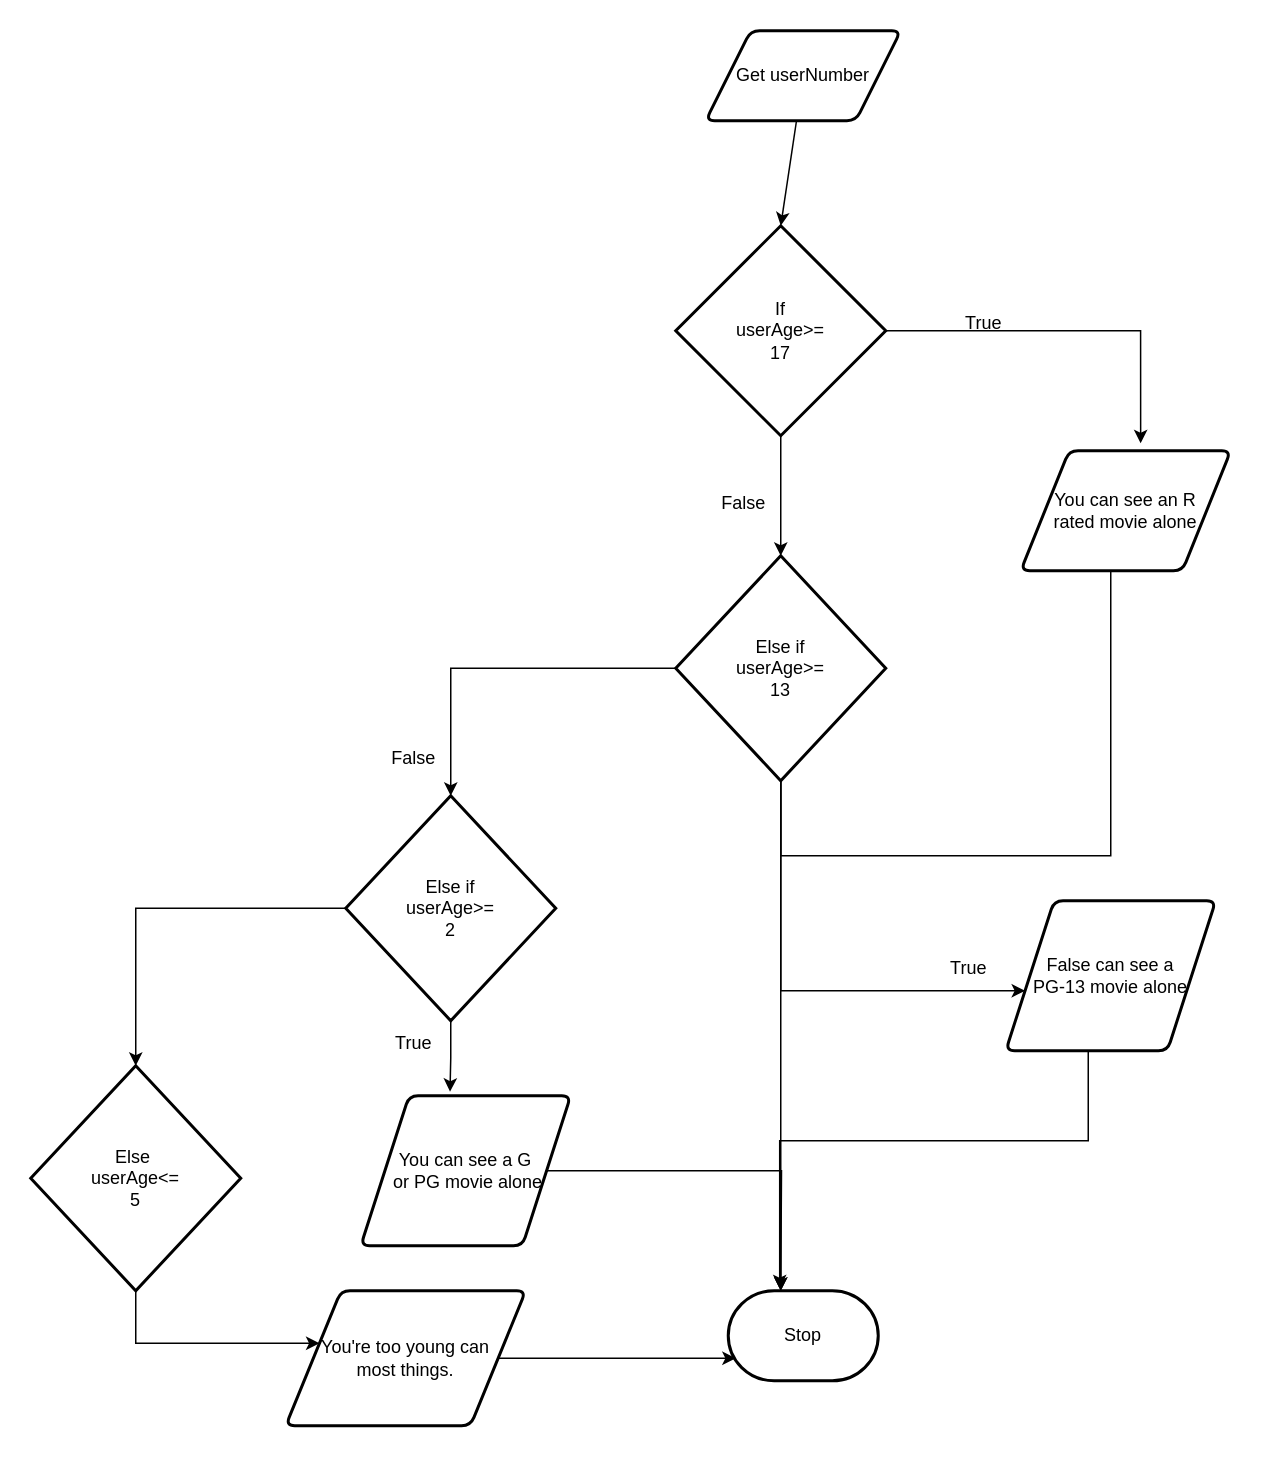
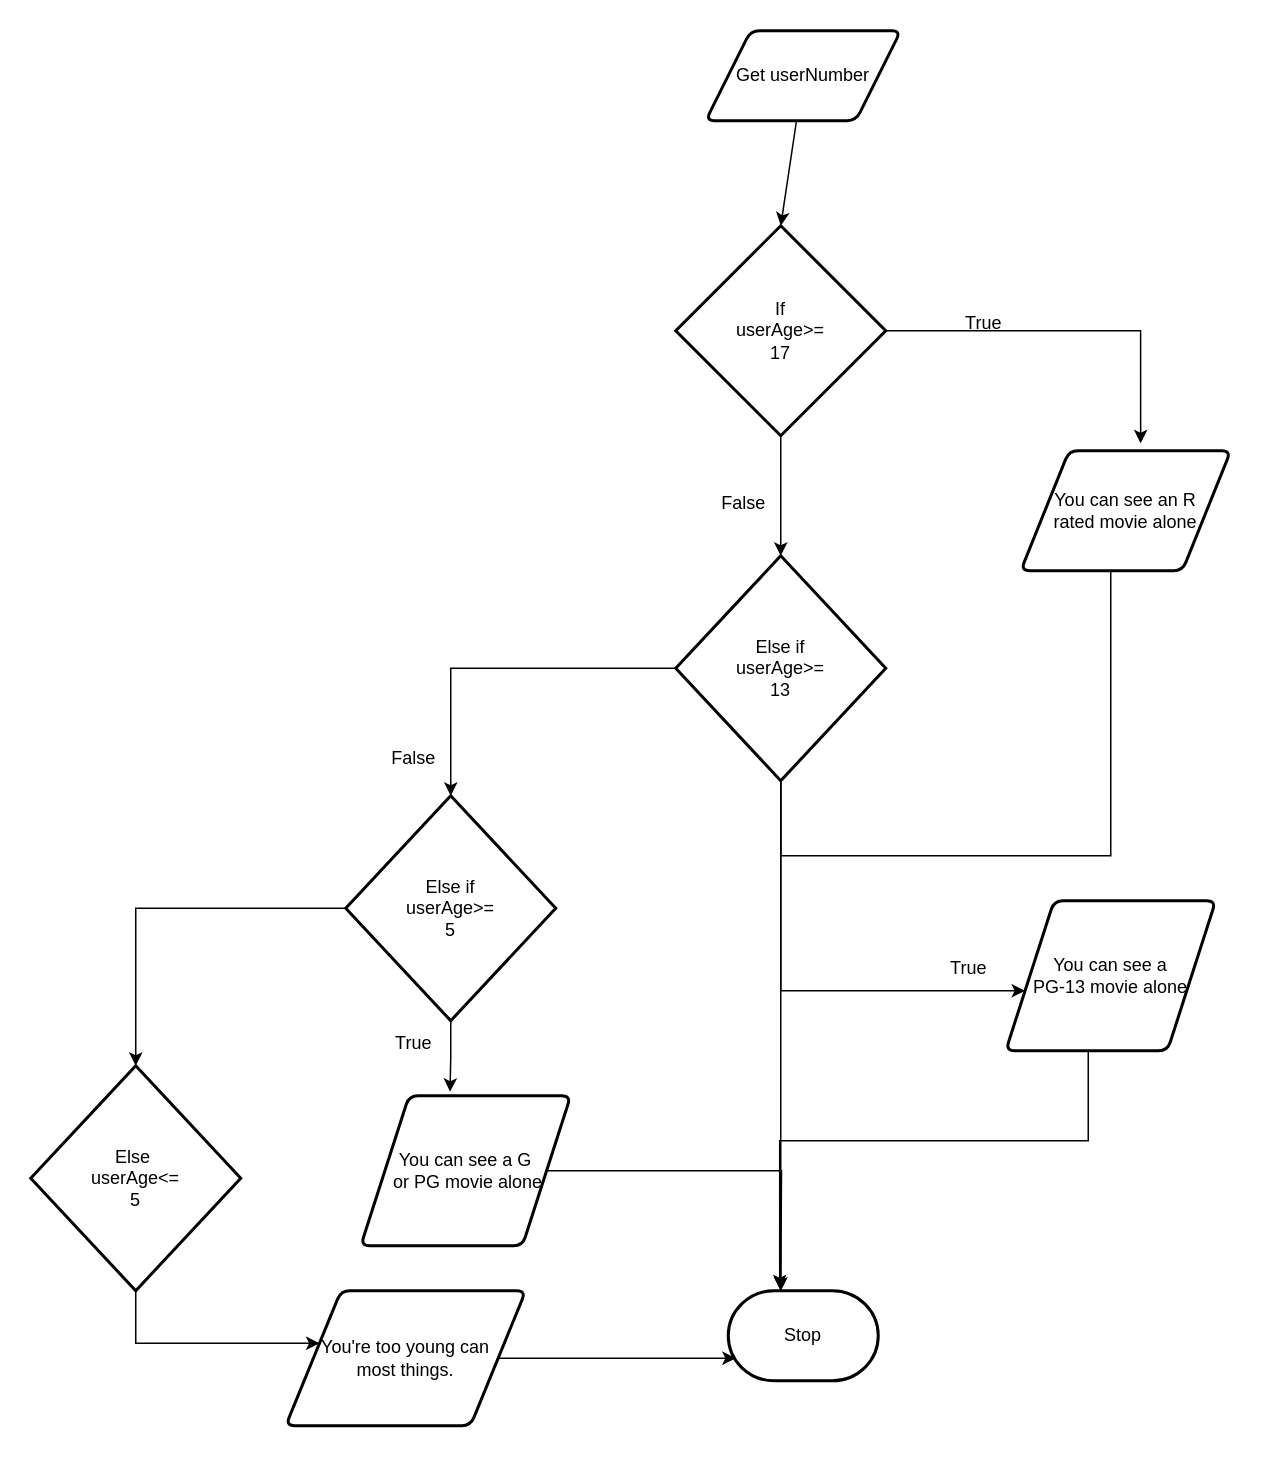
- <mxCell id="22" value="Else if&lt;br&gt;userAge&amp;gt;=&lt;br&gt;2" style="strokeWidth=2;html=1;shape=mxgraph.flowchart.decision;whiteSpace=wrap;" vertex="1" parent="1"><mxGeometry x="230" y="530" width="140" height="150" as="geometry" /></mxCell>
+ <mxCell id="22" value="Else if&lt;br&gt;userAge&amp;gt;=&lt;br&gt;5" style="strokeWidth=2;html=1;shape=mxgraph.flowchart.decision;whiteSpace=wrap;" vertex="1" parent="1"><mxGeometry x="230" y="530" width="140" height="150" as="geometry" /></mxCell>
- <mxCell id="17" value="False can see a &lt;br&gt;PG-13 movie alone" style="shape=parallelogram;html=1;strokeWidth=2;perimeter=parallelogramPerimeter;whiteSpace=wrap;rounded=1;arcSize=12;size=0.23;fontFamily=Helvetica;fontSize=12;fontColor=default;fillColor=none;gradientColor=none;" vertex="1" parent="1"><mxGeometry x="670" y="600" width="140" height="100" as="geometry" /></mxCell>
+ <mxCell id="17" value="You can see a &lt;br&gt;PG-13 movie alone" style="shape=parallelogram;html=1;strokeWidth=2;perimeter=parallelogramPerimeter;whiteSpace=wrap;rounded=1;arcSize=12;size=0.23;fontFamily=Helvetica;fontSize=12;fontColor=default;fillColor=none;gradientColor=none;" vertex="1" parent="1"><mxGeometry x="670" y="600" width="140" height="100" as="geometry" /></mxCell>
